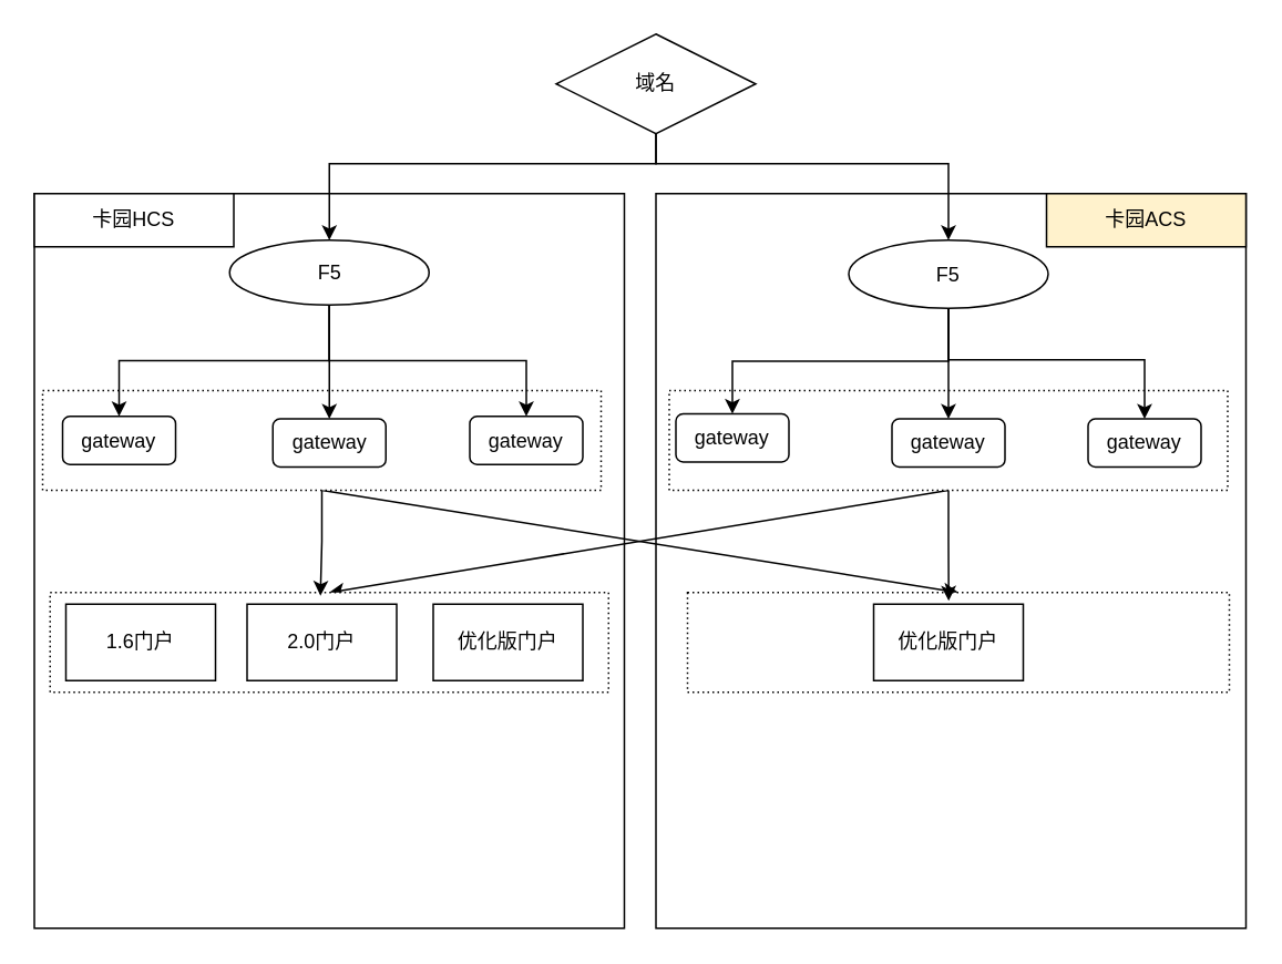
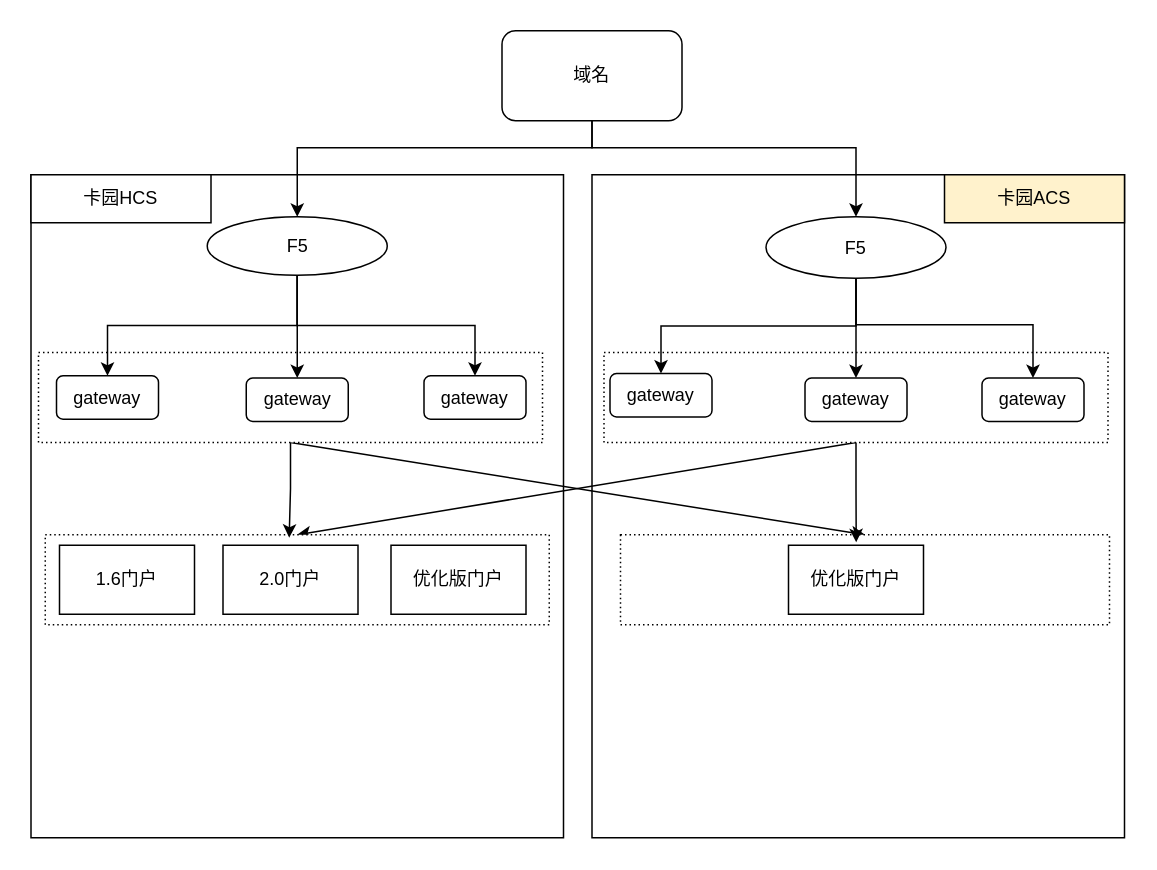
- <mxCell id="4" value="域名" style="rhombus;whiteSpace=wrap;html=1;" vertex="1" parent="1"><mxGeometry x="334" y="20" width="120" height="60" as="geometry" /></mxCell>
+ <mxCell id="4" value="域名" style="rounded=1;whiteSpace=wrap;html=1;" vertex="1" parent="1"><mxGeometry x="334" y="20" width="120" height="60" as="geometry" /></mxCell>
